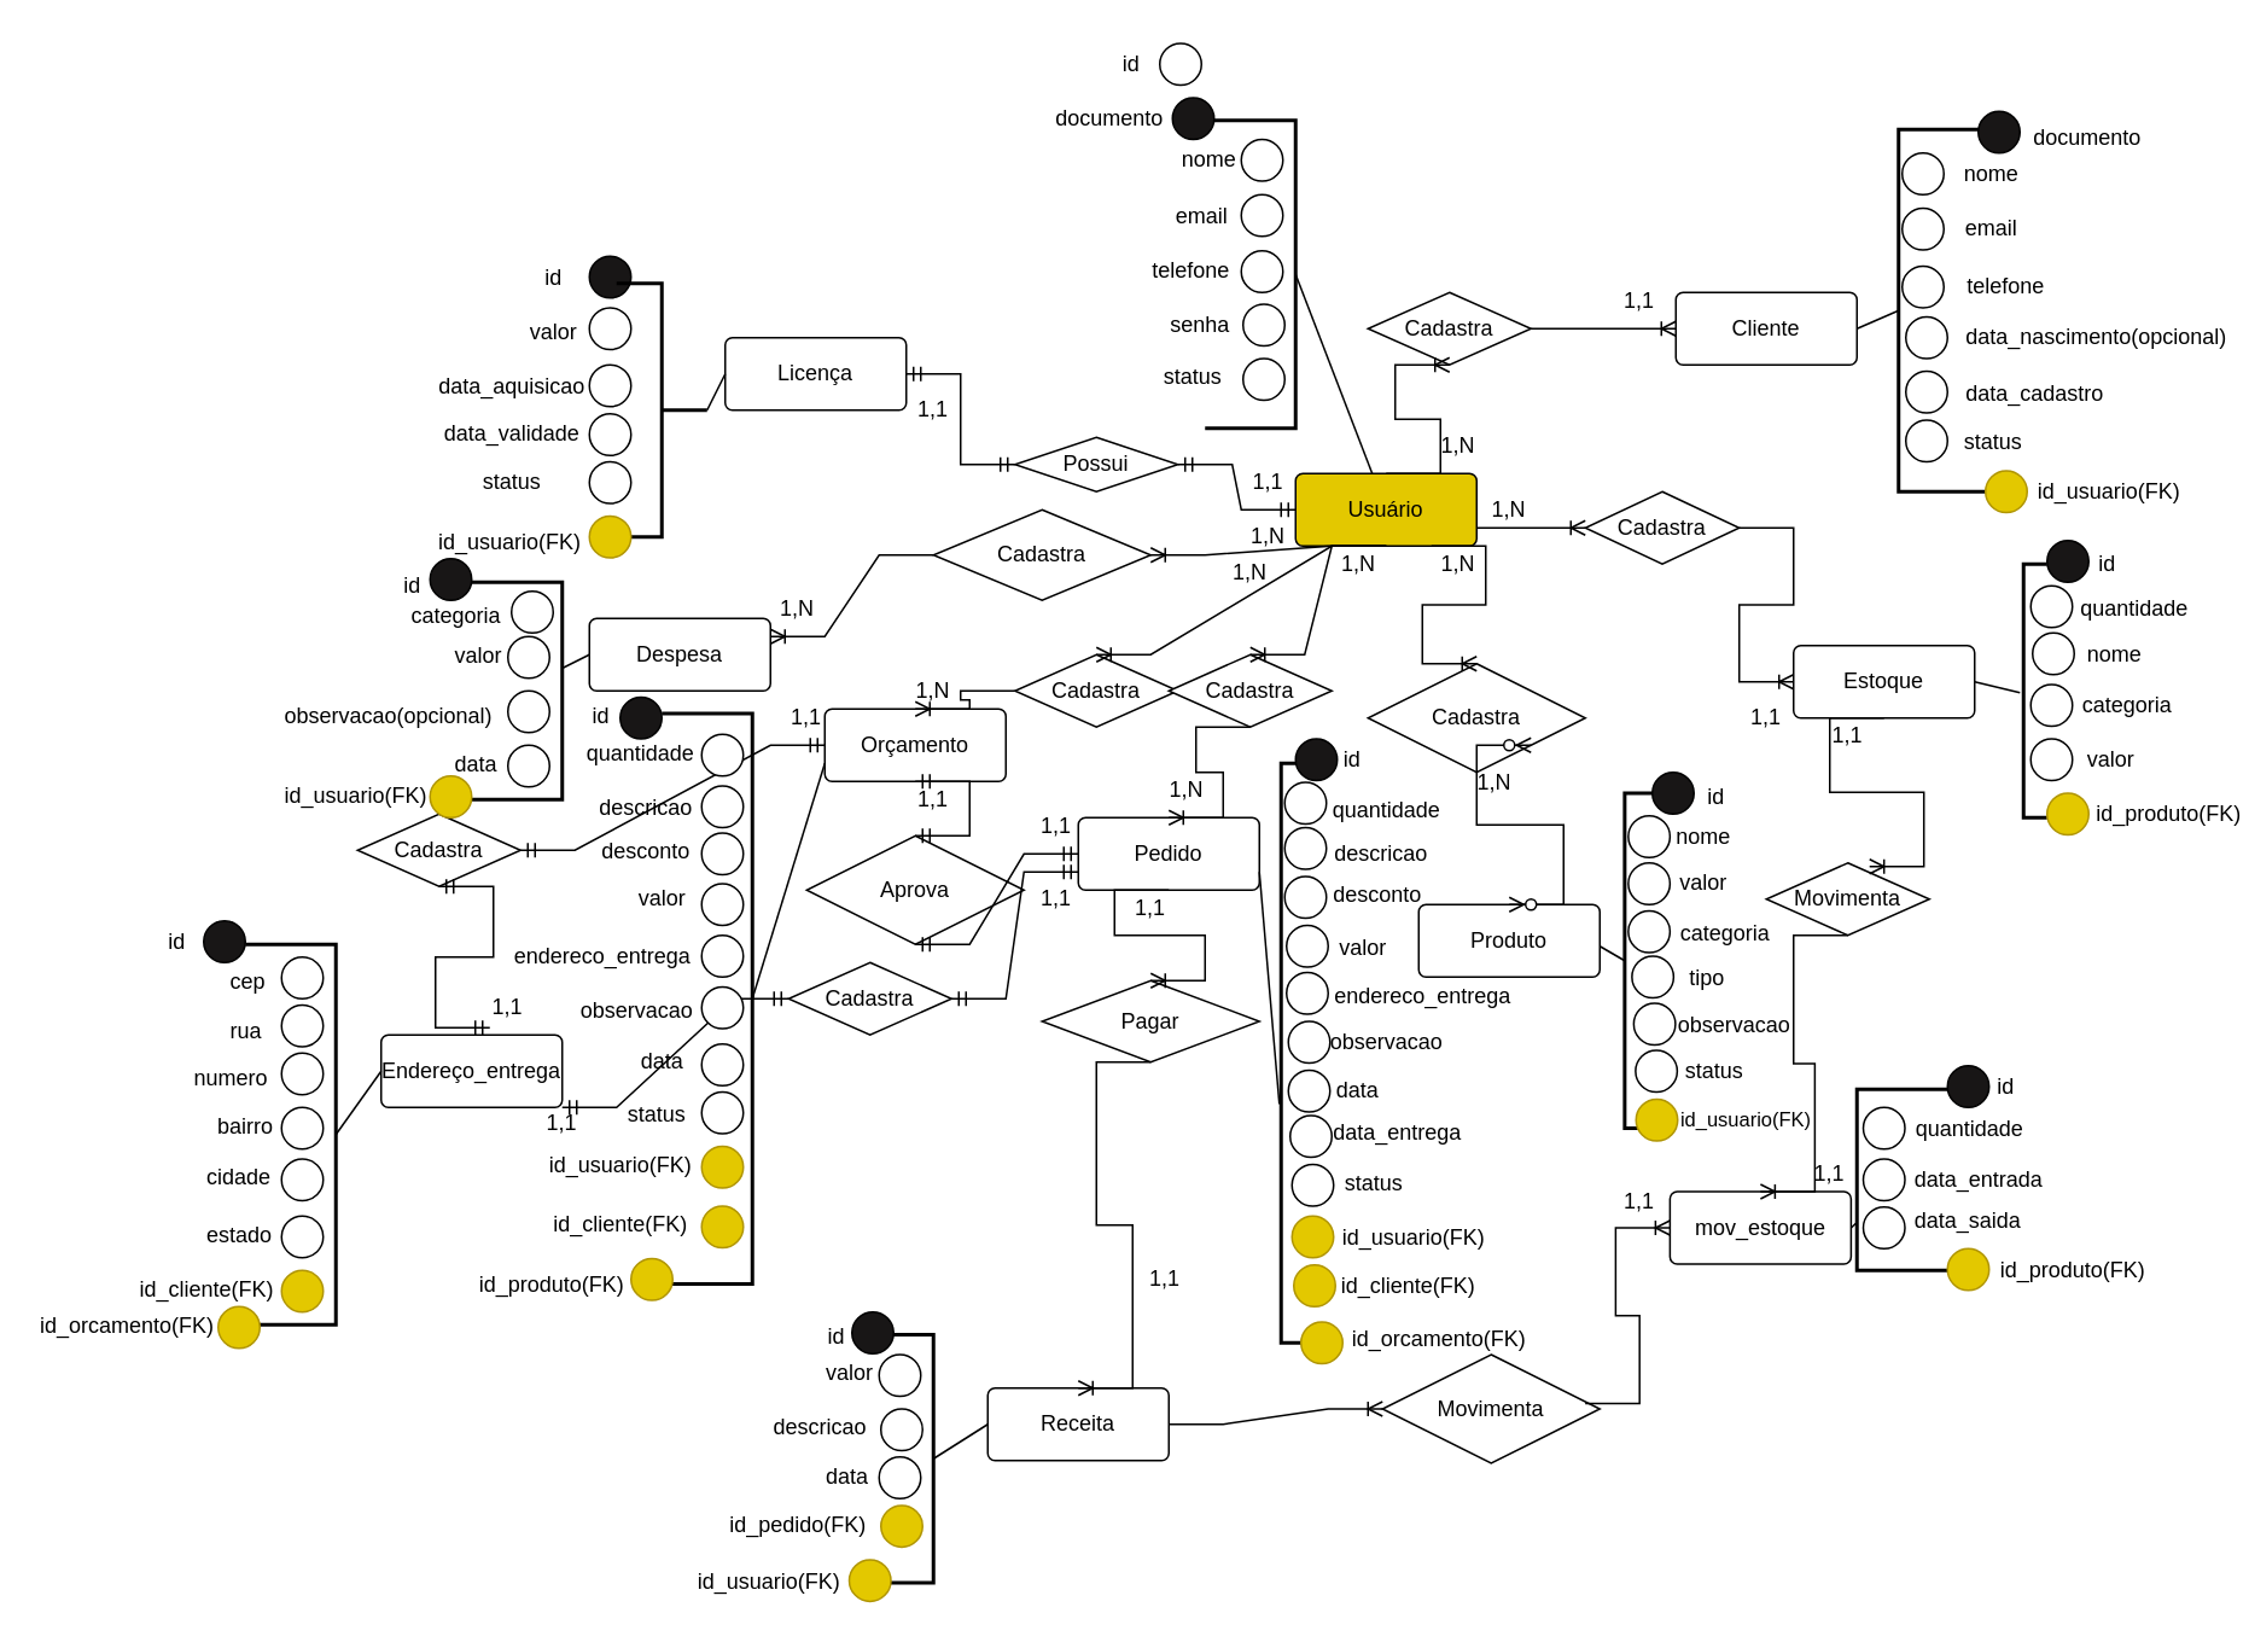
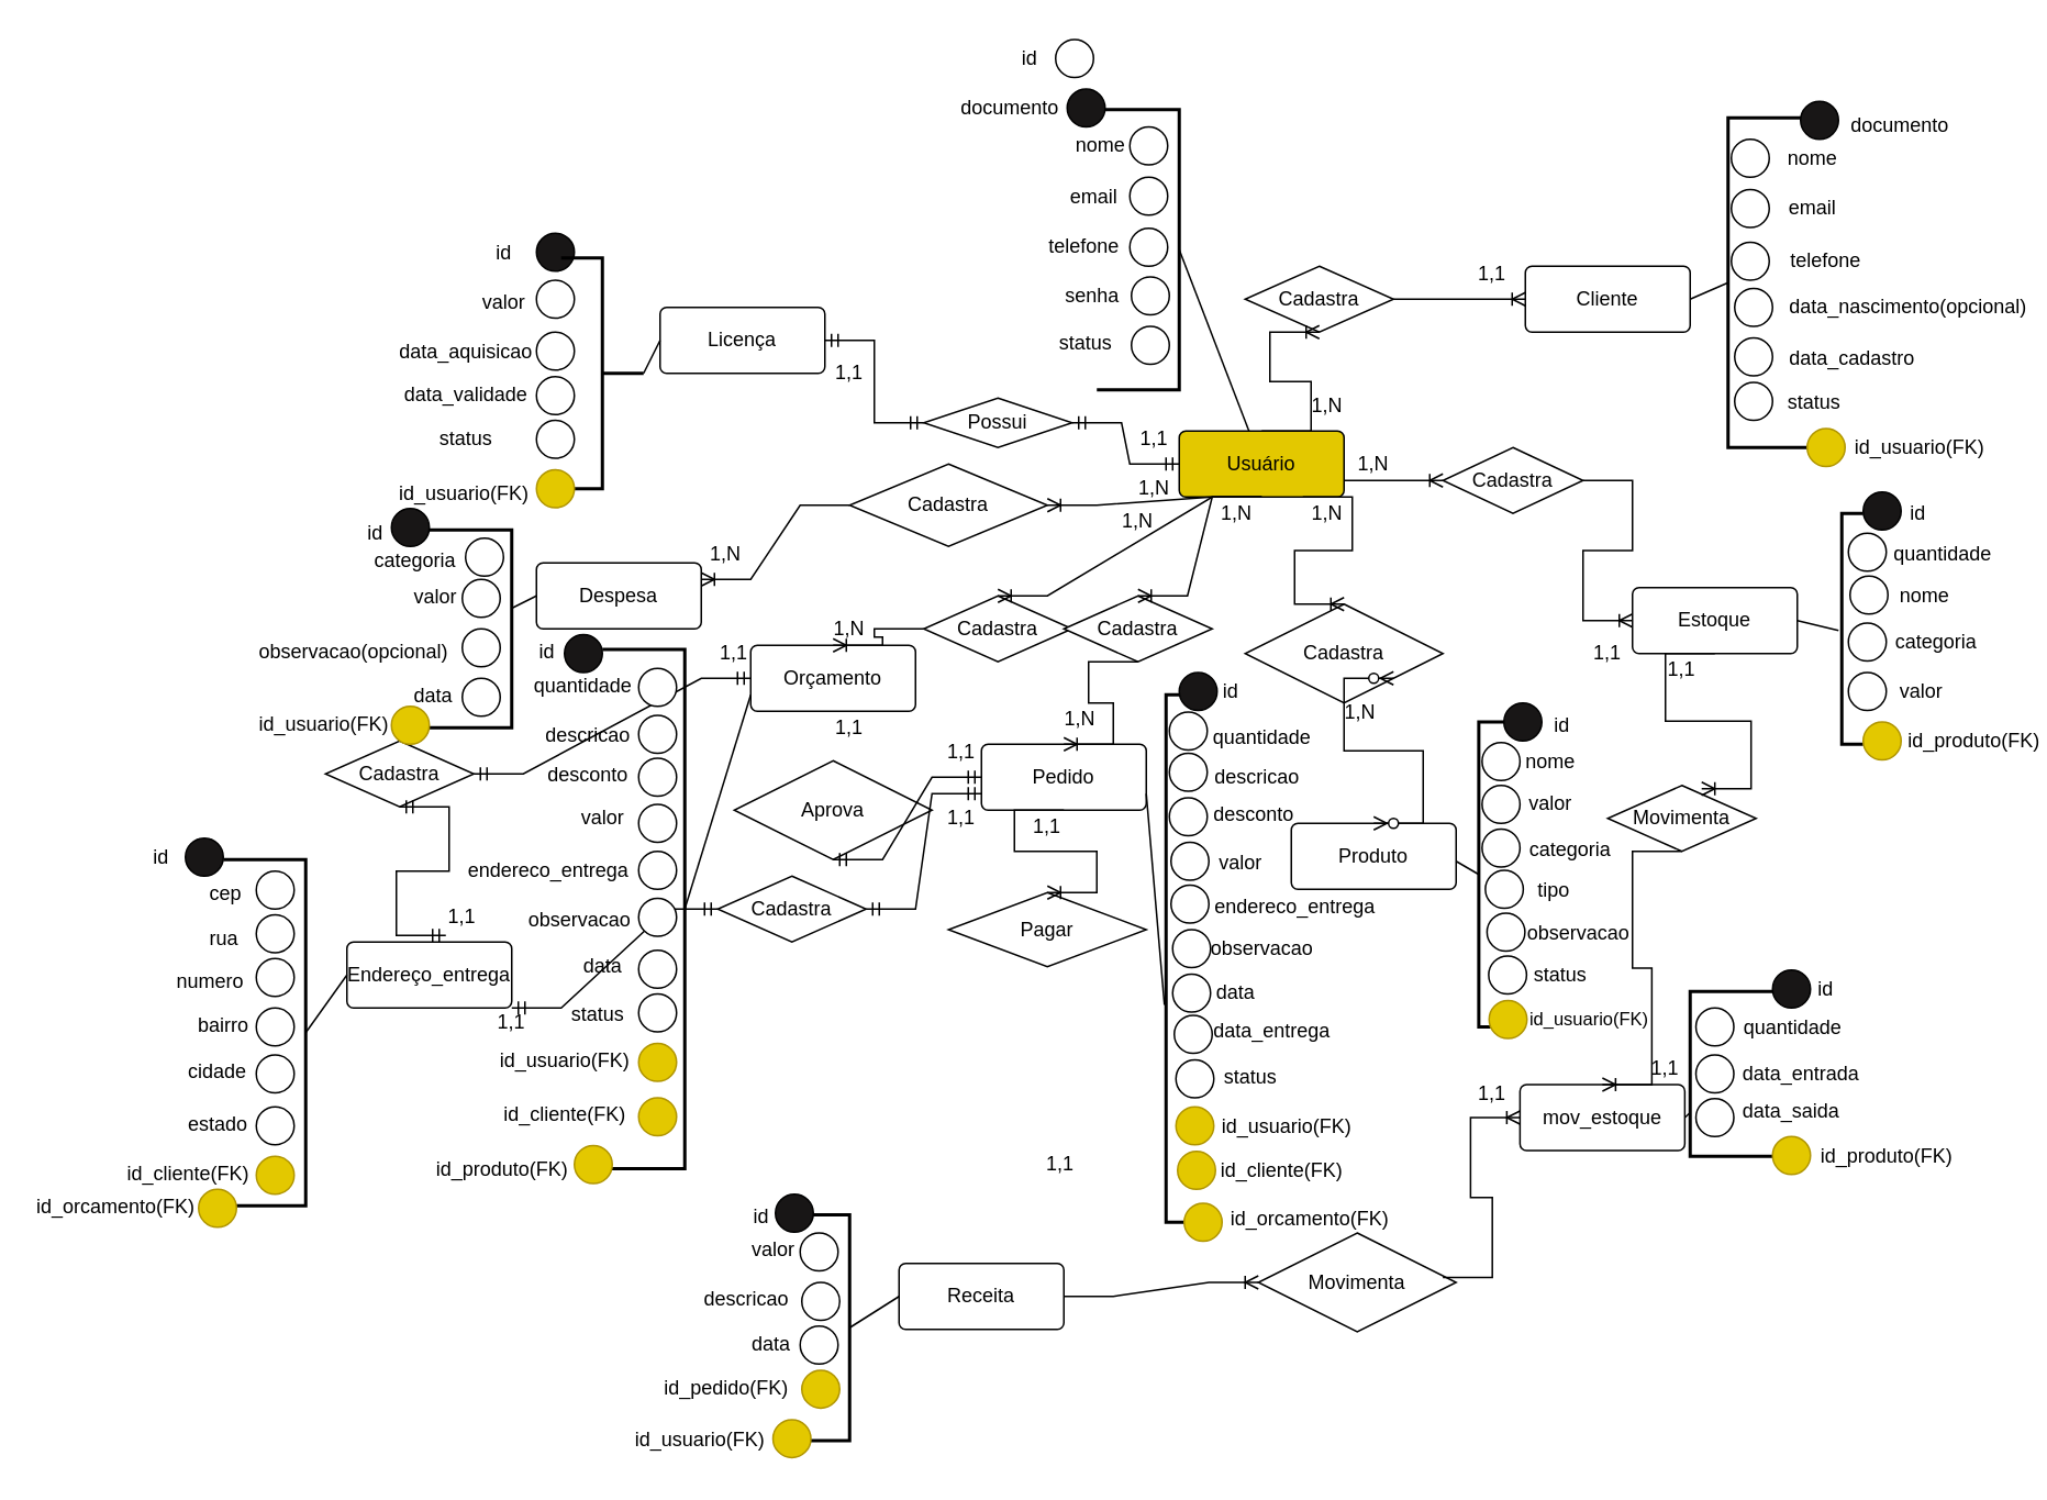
- <mxCell id="18" value="" style="edgeStyle=entityRelationEdgeStyle;fontSize=12;html=1;endArrow=ERmandOne;startArrow=ERmandOne;rounded=0;exitX=0.5;exitY=1;exitDx=0;exitDy=0;entryX=0.5;entryY=0;entryDx=0;entryDy=0;" parent="1" source="7" target="6" edge="1"><mxGeometry width="100" height="100" relative="1" as="geometry"><mxPoint x="675" y="221" as="sourcePoint" /><mxPoint x="775" y="121" as="targetPoint" /></mxGeometry></mxCell>
- <mxCell id="45" value="" style="edgeStyle=entityRelationEdgeStyle;fontSize=12;html=1;endArrow=ERoneToMany;rounded=0;exitX=0.5;exitY=1;exitDx=0;exitDy=0;entryX=0.5;entryY=0;entryDx=0;entryDy=0;" parent="1" source="20" target="44" edge="1"><mxGeometry width="100" height="100" relative="1" as="geometry"><mxPoint x="655" y="501" as="sourcePoint" /><mxPoint x="645" y="551" as="targetPoint" /></mxGeometry></mxCell>
